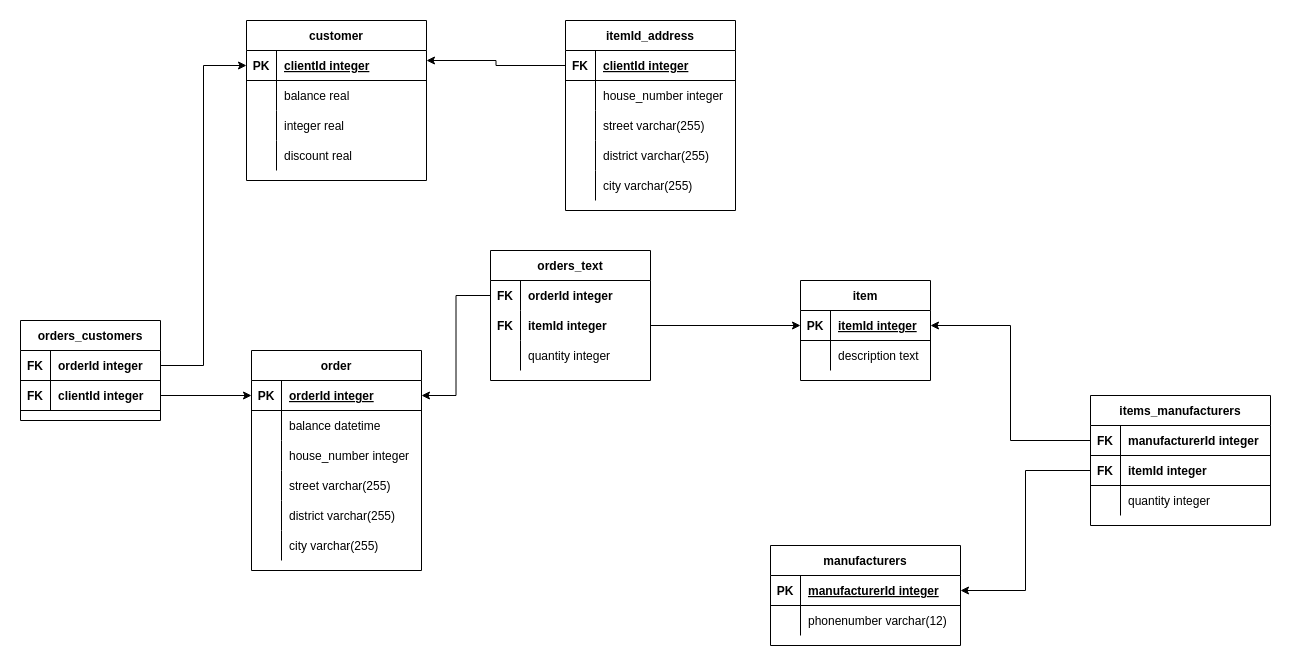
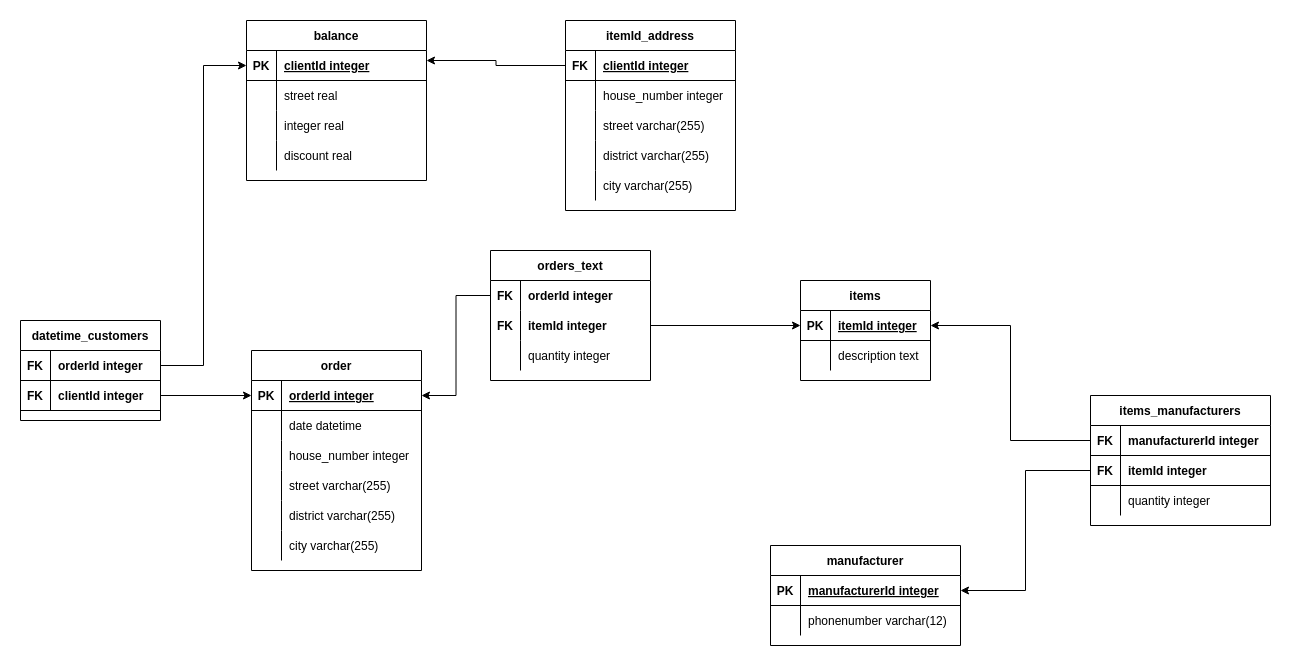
- <mxCell id="18" value="customer" style="shape=table;startSize=30;container=1;collapsible=1;childLayout=tableLayout;fixedRows=1;rowLines=0;fontStyle=1;align=center;resizeLast=1;" vertex="1" parent="1"><mxGeometry x="246" y="20" width="180" height="160" as="geometry" /></mxCell>
+ <mxCell id="18" value="balance" style="shape=table;startSize=30;container=1;collapsible=1;childLayout=tableLayout;fixedRows=1;rowLines=0;fontStyle=1;align=center;resizeLast=1;" vertex="1" parent="1"><mxGeometry x="246" y="20" width="180" height="160" as="geometry" /></mxCell>
- <mxCell id="24" value="balance real" style="shape=partialRectangle;overflow=hidden;connectable=0;fillColor=none;align=left;top=0;left=0;bottom=0;right=0;spacingLeft=6;" vertex="1" parent="22"><mxGeometry x="30" width="150" height="30" as="geometry"><mxRectangle width="150" height="30" as="alternateBounds" /></mxGeometry></mxCell>
+ <mxCell id="24" value="street real" style="shape=partialRectangle;overflow=hidden;connectable=0;fillColor=none;align=left;top=0;left=0;bottom=0;right=0;spacingLeft=6;" vertex="1" parent="22"><mxGeometry x="30" width="150" height="30" as="geometry"><mxRectangle width="150" height="30" as="alternateBounds" /></mxGeometry></mxCell>
- <mxCell id="58" value="item" style="shape=table;startSize=30;container=1;collapsible=1;childLayout=tableLayout;fixedRows=1;rowLines=0;fontStyle=1;align=center;resizeLast=1;" vertex="1" parent="1"><mxGeometry x="800" y="280" width="130" height="100" as="geometry" /></mxCell>
+ <mxCell id="58" value="items" style="shape=table;startSize=30;container=1;collapsible=1;childLayout=tableLayout;fixedRows=1;rowLines=0;fontStyle=1;align=center;resizeLast=1;" vertex="1" parent="1"><mxGeometry x="800" y="280" width="130" height="100" as="geometry" /></mxCell>
- <mxCell id="51" value="orders_customers" style="shape=table;startSize=30;container=1;collapsible=1;childLayout=tableLayout;fixedRows=1;rowLines=0;fontStyle=1;align=center;resizeLast=1;" vertex="1" parent="1"><mxGeometry x="20" y="320" width="140" height="100" as="geometry" /></mxCell>
+ <mxCell id="51" value="datetime_customers" style="shape=table;startSize=30;container=1;collapsible=1;childLayout=tableLayout;fixedRows=1;rowLines=0;fontStyle=1;align=center;resizeLast=1;" vertex="1" parent="1"><mxGeometry x="20" y="320" width="140" height="100" as="geometry" /></mxCell>
- <mxCell id="37" value="balance datetime " style="shape=partialRectangle;overflow=hidden;connectable=0;fillColor=none;align=left;top=0;left=0;bottom=0;right=0;spacingLeft=6;" vertex="1" parent="35"><mxGeometry x="30" width="140" height="30" as="geometry"><mxRectangle width="140" height="30" as="alternateBounds" /></mxGeometry></mxCell>
+ <mxCell id="37" value="date datetime " style="shape=partialRectangle;overflow=hidden;connectable=0;fillColor=none;align=left;top=0;left=0;bottom=0;right=0;spacingLeft=6;" vertex="1" parent="35"><mxGeometry x="30" width="140" height="30" as="geometry"><mxRectangle width="140" height="30" as="alternateBounds" /></mxGeometry></mxCell>
- <mxCell id="65" value="manufacturers" style="shape=table;startSize=30;container=1;collapsible=1;childLayout=tableLayout;fixedRows=1;rowLines=0;fontStyle=1;align=center;resizeLast=1;" vertex="1" parent="1"><mxGeometry x="770" y="545" width="190" height="100" as="geometry" /></mxCell>
+ <mxCell id="65" value="manufacturer" style="shape=table;startSize=30;container=1;collapsible=1;childLayout=tableLayout;fixedRows=1;rowLines=0;fontStyle=1;align=center;resizeLast=1;" vertex="1" parent="1"><mxGeometry x="770" y="545" width="190" height="100" as="geometry" /></mxCell>
